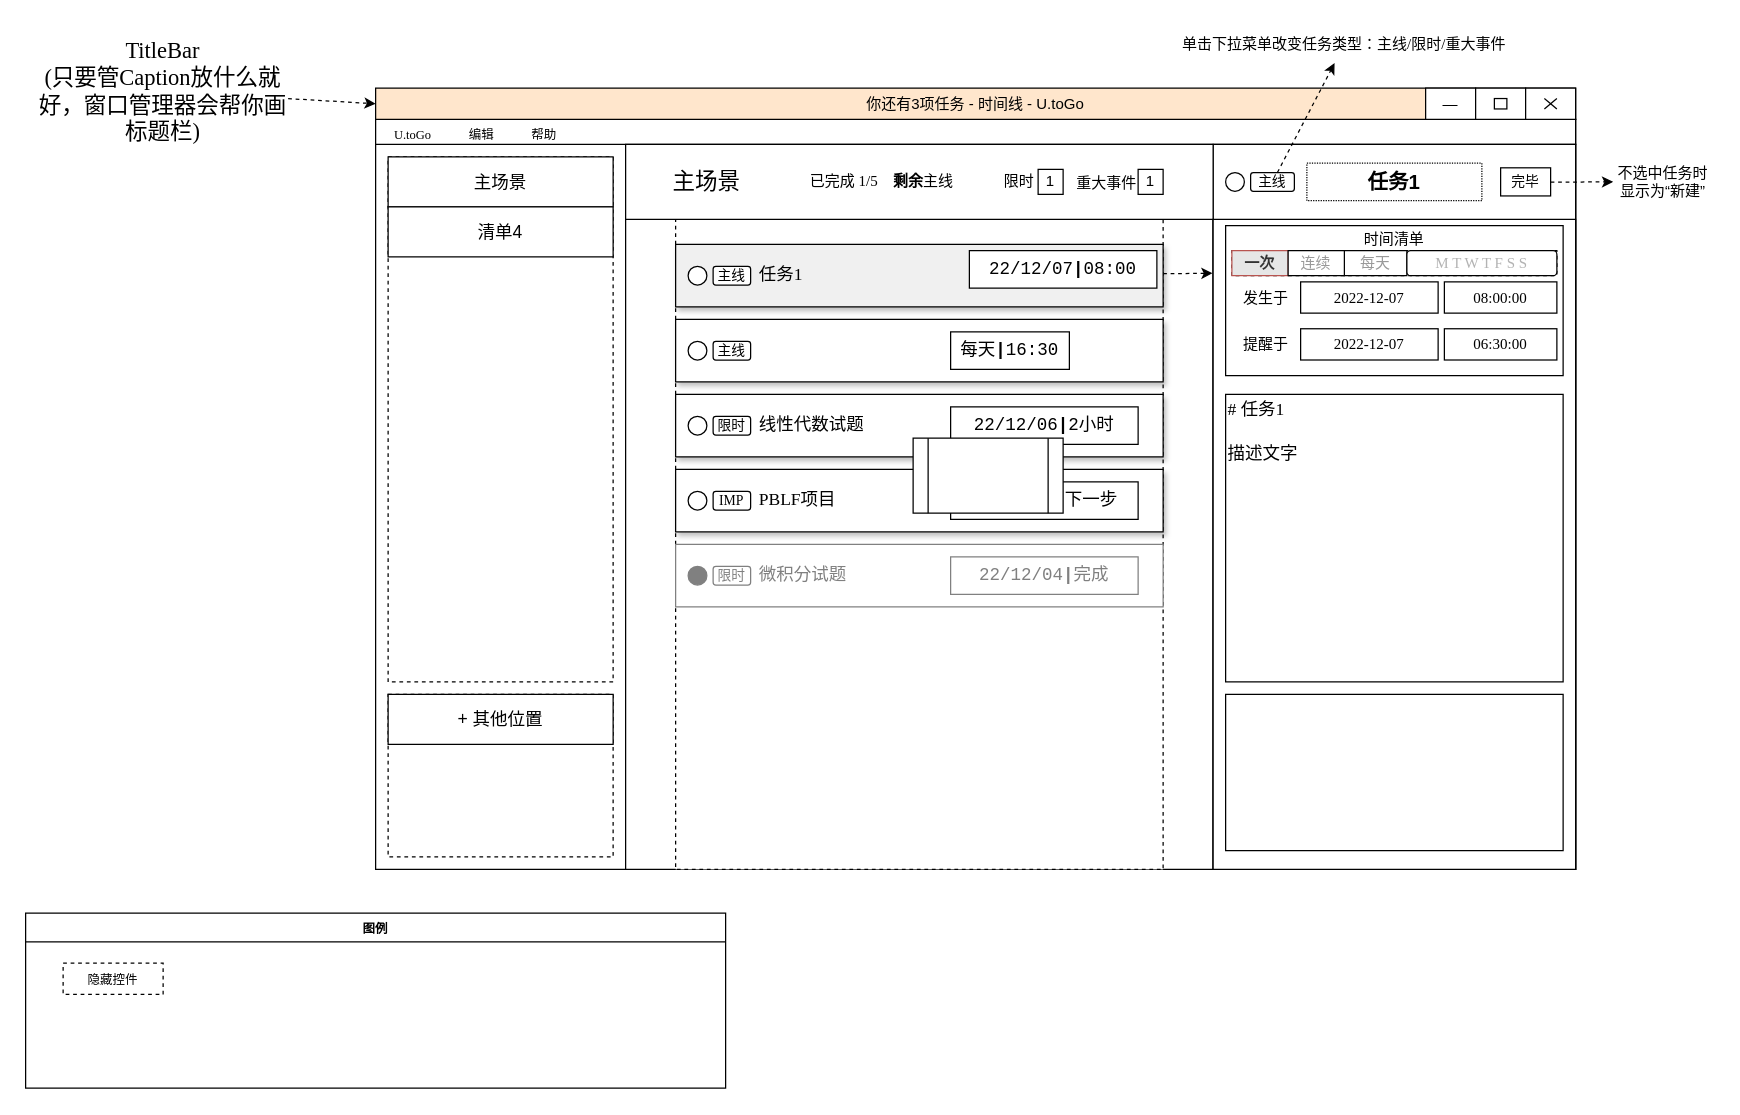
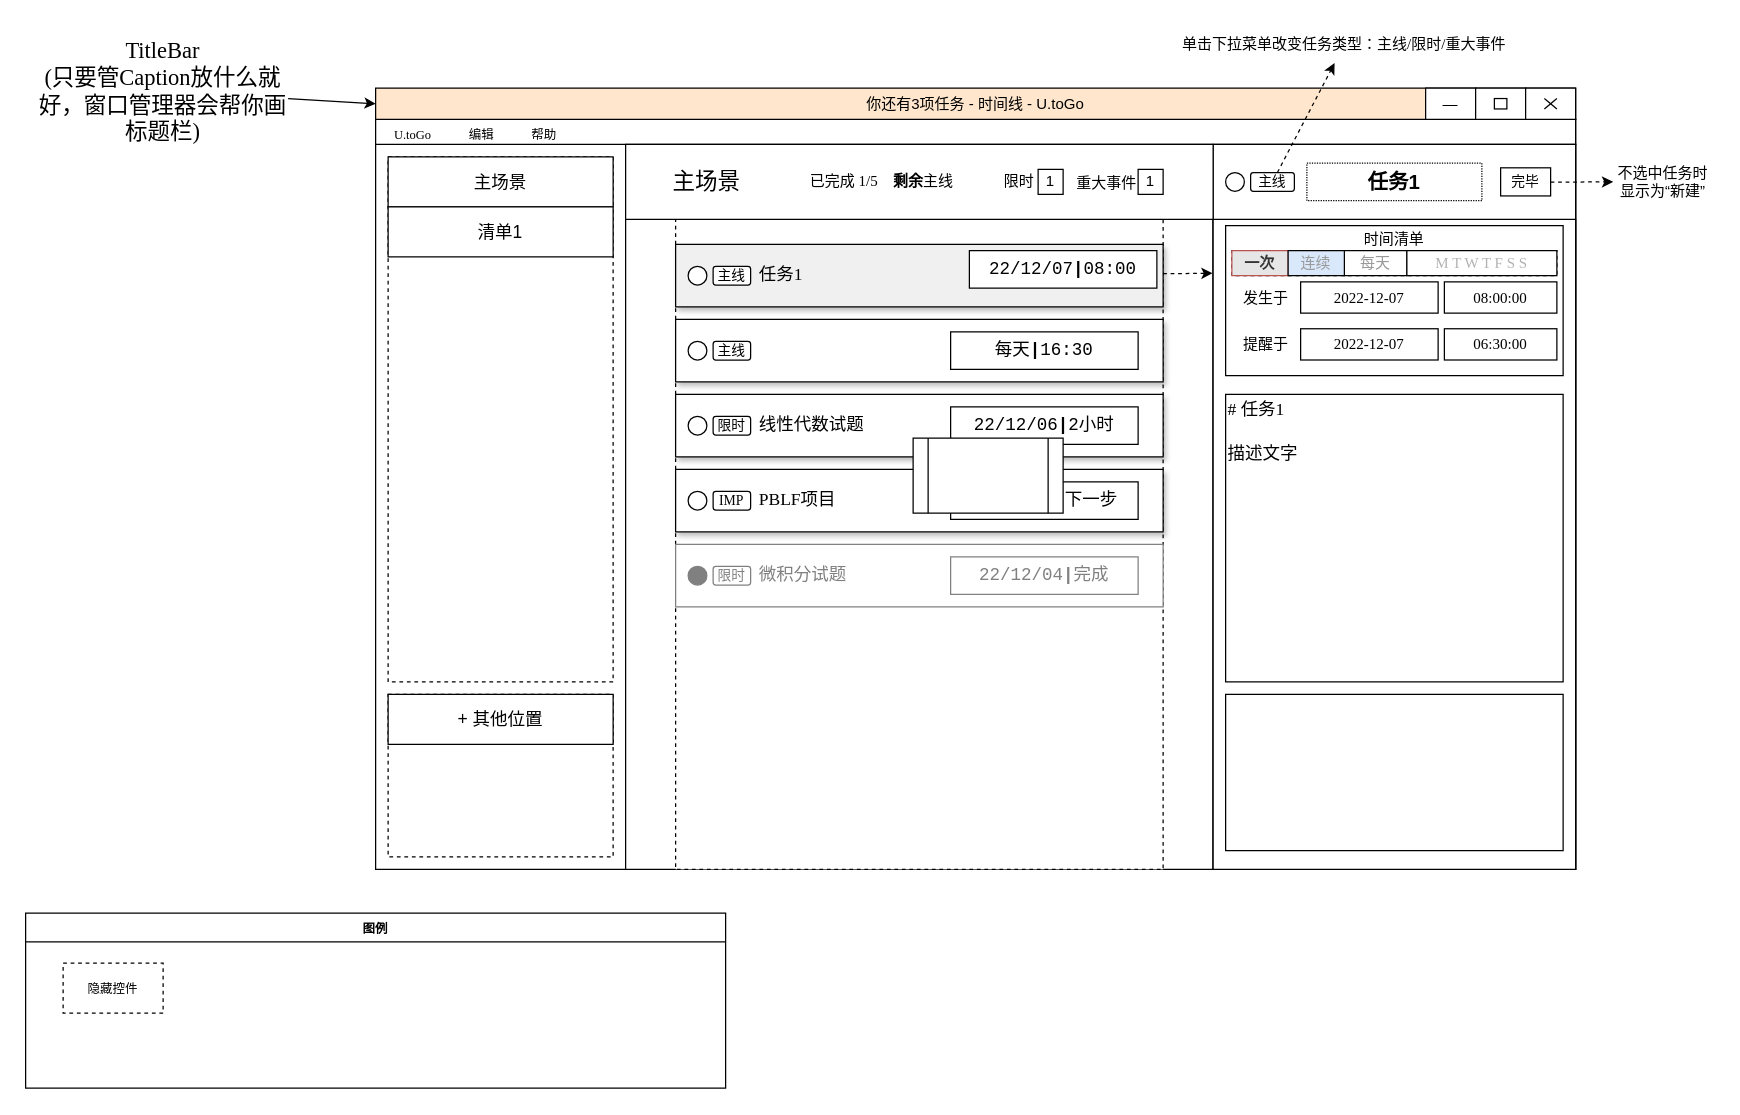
- <mxCell id="4" style="orthogonalLoop=1;jettySize=auto;html=1;entryX=0;entryY=0.5;entryDx=0;entryDy=0;dashed=1;" parent="1" source="5" target="48" edge="1"><mxGeometry relative="1" as="geometry" /></mxCell>
+ <mxCell id="4" style="orthogonalLoop=1;jettySize=auto;html=1;entryX=0;entryY=0.5;entryDx=0;entryDy=0;" parent="1" source="5" target="48" edge="1"><mxGeometry relative="1" as="geometry" /></mxCell>
- <mxCell id="11" value="清单4" style="rounded=0;whiteSpace=wrap;html=1;shadow=0;strokeWidth=1;fontFamily=Helvetica;fontSize=14;fontColor=none;" parent="1" vertex="1"><mxGeometry x="310" y="165" width="180" height="40" as="geometry" /></mxCell>
+ <mxCell id="11" value="清单1" style="rounded=0;whiteSpace=wrap;html=1;shadow=0;strokeWidth=1;fontFamily=Helvetica;fontSize=14;fontColor=none;" parent="1" vertex="1"><mxGeometry x="310" y="165" width="180" height="40" as="geometry" /></mxCell>
- <mxCell id="67" value="&lt;font color=&quot;#999999&quot;&gt;连续&lt;/font&gt;" style="rounded=0;whiteSpace=wrap;html=1;shadow=0;strokeWidth=1;fontFamily=Lucida Console;fontSize=12;fontColor=none;" parent="1" vertex="1"><mxGeometry x="1030" y="200" width="45" height="20" as="geometry" /></mxCell>
+ <mxCell id="67" value="&lt;font color=&quot;#999999&quot;&gt;连续&lt;/font&gt;" style="rounded=0;whiteSpace=wrap;html=1;shadow=0;strokeWidth=1;fontFamily=Lucida Console;fontSize=12;fontColor=none;fillColor=#dae8fc;" parent="1" vertex="1"><mxGeometry x="1030" y="200" width="45" height="20" as="geometry" /></mxCell>
- <mxCell id="66" value="&lt;font color=&quot;#b3b3b3&quot;&gt;M T W T F S S&lt;/font&gt;" style="whiteSpace=wrap;html=1;shadow=0;strokeWidth=1;fontFamily=Lucida Console;fontSize=12;fontColor=none;rounded=1;" parent="1" vertex="1"><mxGeometry x="1125" y="200" width="120" height="20" as="geometry" /></mxCell>
+ <mxCell id="66" value="&lt;font color=&quot;#b3b3b3&quot;&gt;M T W T F S S&lt;/font&gt;" style="rounded=0;whiteSpace=wrap;html=1;shadow=0;strokeWidth=1;fontFamily=Lucida Console;fontSize=12;fontColor=none;" parent="1" vertex="1"><mxGeometry x="1125" y="200" width="120" height="20" as="geometry" /></mxCell>
- <mxCell id="47" value="每天&lt;b&gt;|&lt;/b&gt;16:30" style="rounded=0;whiteSpace=wrap;html=1;fontFamily=Courier New;fontSize=14;" parent="1" vertex="1"><mxGeometry x="760" y="265" width="95" height="30" as="geometry" /></mxCell>
+ <mxCell id="47" value="每天&lt;b&gt;|&lt;/b&gt;16:30" style="rounded=0;whiteSpace=wrap;html=1;fontFamily=Courier New;fontSize=14;" parent="1" vertex="1"><mxGeometry x="760" y="265" width="150" height="30" as="geometry" /></mxCell>
- <mxCell id="9" value="隐藏控件" style="rounded=0;whiteSpace=wrap;html=1;shadow=0;glass=0;sketch=0;fontFamily=Lucida Console;fontSize=10;arcSize=3;dashed=1;" parent="8" vertex="1"><mxGeometry x="30" y="40" width="80" height="25" as="geometry" /></mxCell>
+ <mxCell id="9" value="隐藏控件" style="rounded=0;whiteSpace=wrap;html=1;shadow=0;glass=0;sketch=0;fontFamily=Lucida Console;fontSize=10;arcSize=3;dashed=1;" parent="8" vertex="1"><mxGeometry x="30" y="40" width="80" height="40" as="geometry" /></mxCell>
